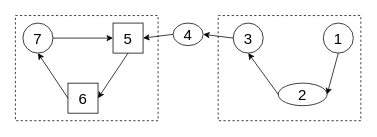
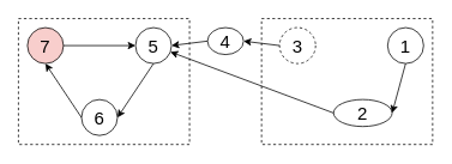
- <mxCell id="8" value="&lt;font style=&quot;font-size: 20px&quot;&gt;7&lt;/font&gt;" style="ellipse;whiteSpace=wrap;html=1;aspect=fixed;" vertex="1" parent="1"><mxGeometry x="30" y="30" width="40" height="40" as="geometry" /></mxCell>
+ <mxCell id="8" value="&lt;font style=&quot;font-size: 20px&quot;&gt;7&lt;/font&gt;" style="ellipse;whiteSpace=wrap;html=1;aspect=fixed;fillColor=#f8cecc;" vertex="1" parent="1"><mxGeometry x="30" y="30" width="40" height="40" as="geometry" /></mxCell>
- <mxCell id="9" value="&lt;font style=&quot;font-size: 20px&quot;&gt;5&lt;/font&gt;" style="whiteSpace=wrap;html=1;aspect=fixed;rounded=0;" vertex="1" parent="1"><mxGeometry x="150" y="30" width="40" height="40" as="geometry" /></mxCell>
+ <mxCell id="9" value="&lt;font style=&quot;font-size: 20px&quot;&gt;5&lt;/font&gt;" style="ellipse;whiteSpace=wrap;html=1;aspect=fixed;" vertex="1" parent="1"><mxGeometry x="150" y="30" width="40" height="40" as="geometry" /></mxCell>
- <mxCell id="4" value="&lt;font style=&quot;font-size: 20px&quot;&gt;3&lt;/font&gt;" style="ellipse;whiteSpace=wrap;html=1;aspect=fixed;" vertex="1" parent="1"><mxGeometry x="310" y="30" width="40" height="40" as="geometry" /></mxCell>
+ <mxCell id="4" value="&lt;font style=&quot;font-size: 20px&quot;&gt;3&lt;/font&gt;" style="ellipse;whiteSpace=wrap;html=1;aspect=fixed;dashed=1;" vertex="1" parent="1"><mxGeometry x="310" y="30" width="40" height="40" as="geometry" /></mxCell>
- <mxCell id="13" value="" style="endArrow=classic;html=1;entryX=0.5;entryY=1;entryDx=0;entryDy=0;exitX=0;exitY=0.5;exitDx=0;exitDy=0;" edge="1" parent="1" source="6" target="4"><mxGeometry width="50" height="50" relative="1" as="geometry"><mxPoint x="340" y="240" as="sourcePoint" /><mxPoint x="420" y="140" as="targetPoint" /></mxGeometry></mxCell>
+ <mxCell id="13" value="" style="endArrow=classic;html=1;exitX=0;exitY=0.5;exitDx=0;exitDy=0;" edge="1" parent="1" source="6" target="9"><mxGeometry width="50" height="50" relative="1" as="geometry"><mxPoint x="340" y="240" as="sourcePoint" /><mxPoint x="420" y="140" as="targetPoint" /></mxGeometry></mxCell>
- <mxCell id="10" value="&lt;font style=&quot;font-size: 20px&quot;&gt;6&lt;/font&gt;" style="whiteSpace=wrap;html=1;aspect=fixed;rounded=0;" vertex="1" parent="1"><mxGeometry x="90" y="110" width="40" height="40" as="geometry" /></mxCell>
+ <mxCell id="10" value="&lt;font style=&quot;font-size: 20px&quot;&gt;6&lt;/font&gt;" style="ellipse;whiteSpace=wrap;html=1;aspect=fixed;" vertex="1" parent="1"><mxGeometry x="90" y="110" width="40" height="40" as="geometry" /></mxCell>
